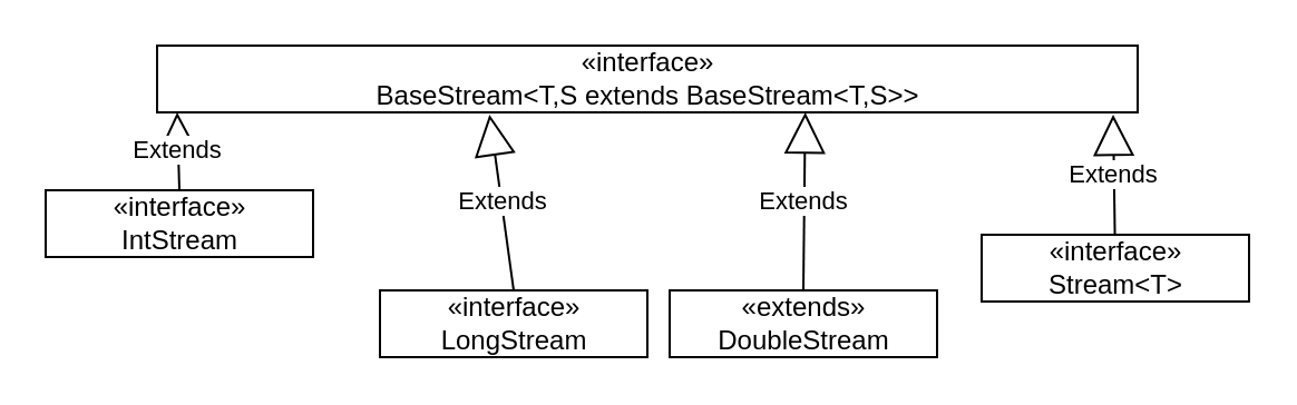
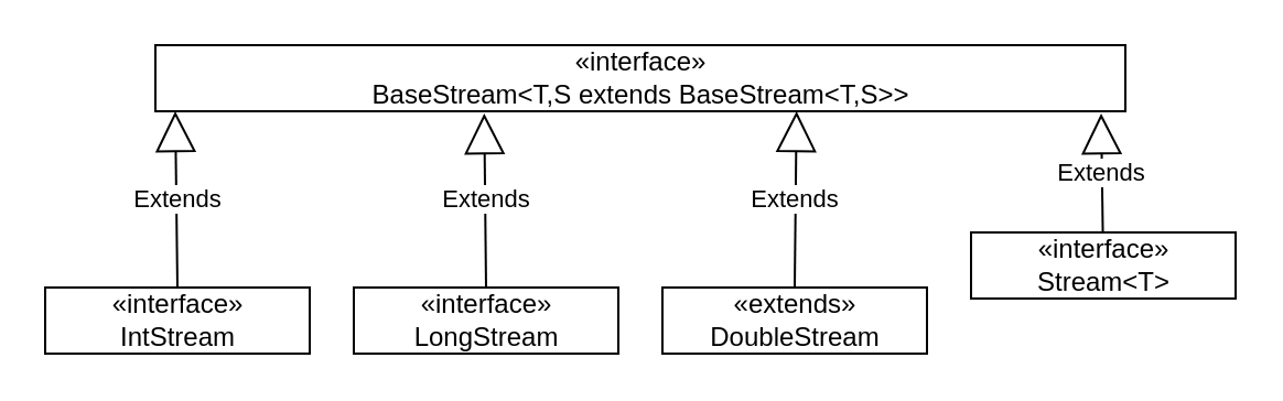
- <mxCell id="6" value="«interface»&lt;br&gt;&lt;span&gt;IntStream&lt;/span&gt;" style="html=1;fontStyle=0" vertex="1" parent="1"><mxGeometry x="20" y="85" width="120" height="30" as="geometry" /></mxCell>
+ <mxCell id="6" value="«interface»&lt;br&gt;&lt;span&gt;IntStream&lt;/span&gt;" style="html=1;fontStyle=0" vertex="1" parent="1"><mxGeometry x="20" y="130" width="120" height="30" as="geometry" /></mxCell>
- <mxCell id="5" value="«interface»&lt;br&gt;&lt;span&gt;LongStream&lt;/span&gt;" style="html=1;fontStyle=0" vertex="1" parent="1"><mxGeometry x="170" y="130" width="120" height="30" as="geometry" /></mxCell>
+ <mxCell id="5" value="«interface»&lt;br&gt;&lt;span&gt;LongStream&lt;/span&gt;" style="html=1;fontStyle=0" vertex="1" parent="1"><mxGeometry x="160" y="130" width="120" height="30" as="geometry" /></mxCell>
